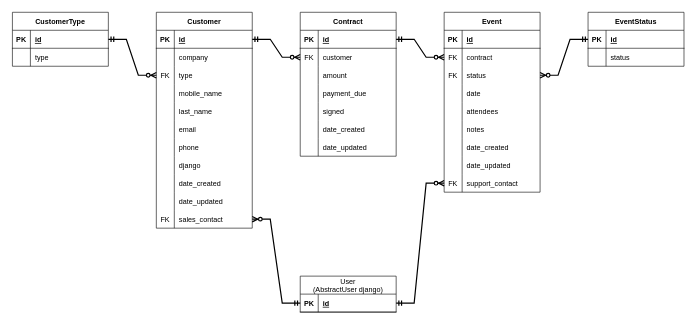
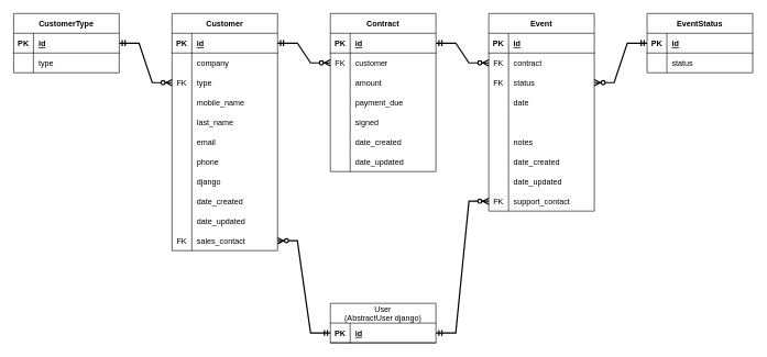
- <mxCell id="39" value="attendees" style="shape=partialRectangle;overflow=hidden;connectable=0;fillColor=none;top=0;left=0;bottom=0;right=0;align=left;spacingLeft=6;" parent="37" vertex="1"><mxGeometry x="30" width="130" height="30" as="geometry"><mxRectangle width="130" height="30" as="alternateBounds" /></mxGeometry></mxCell>
